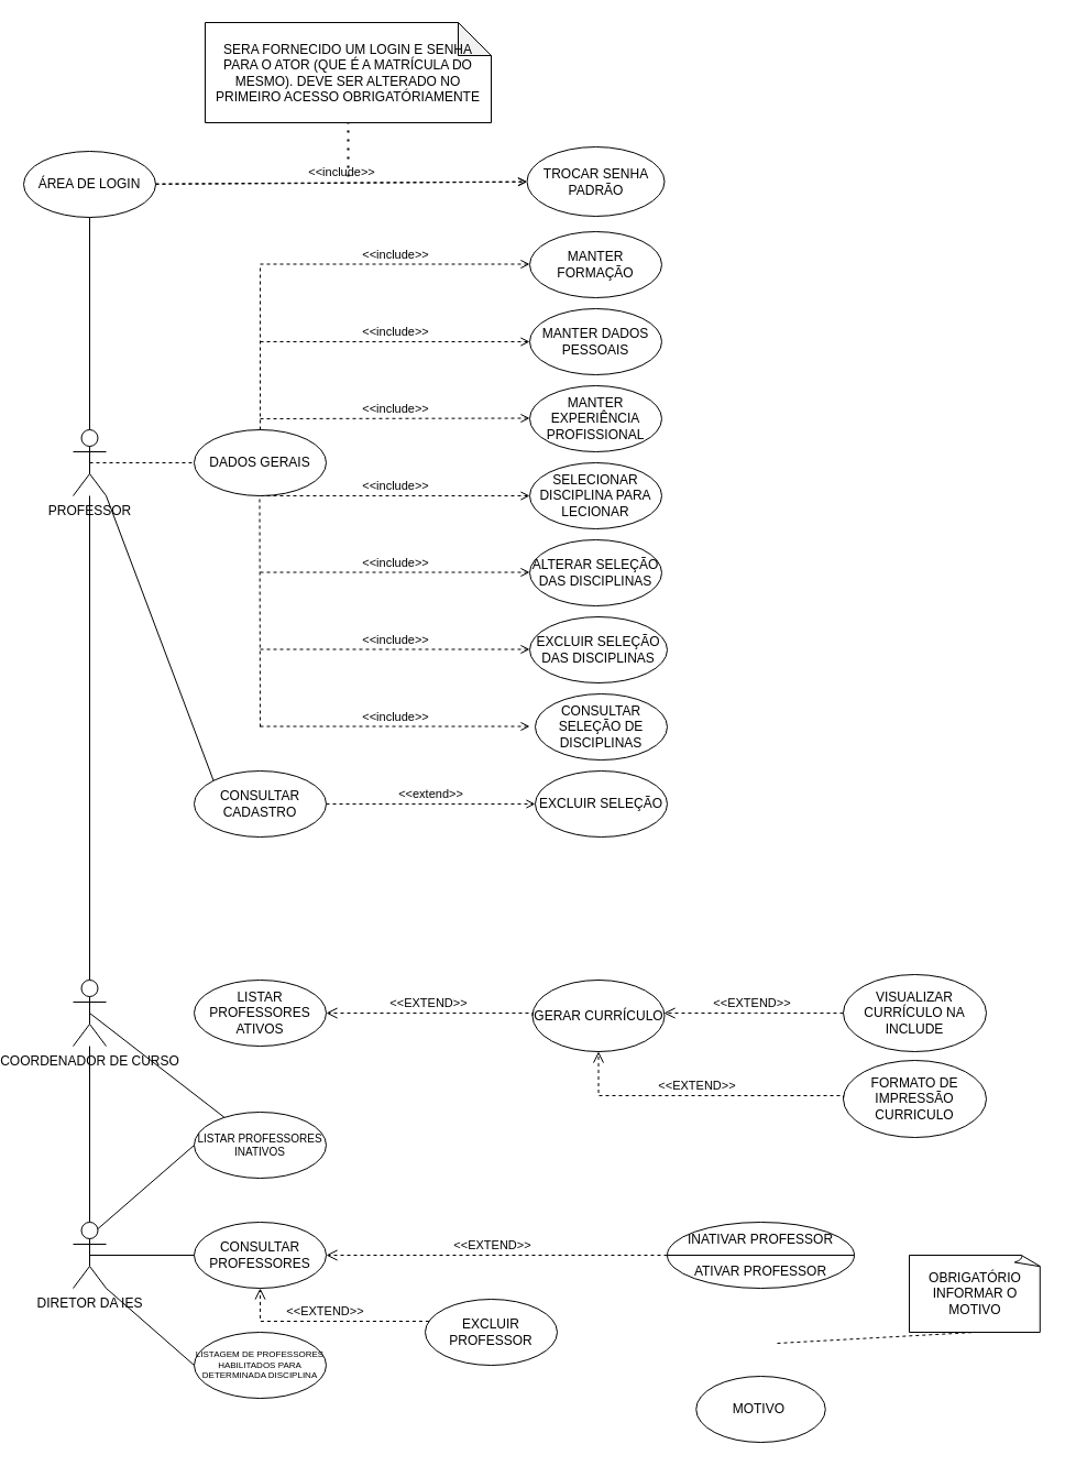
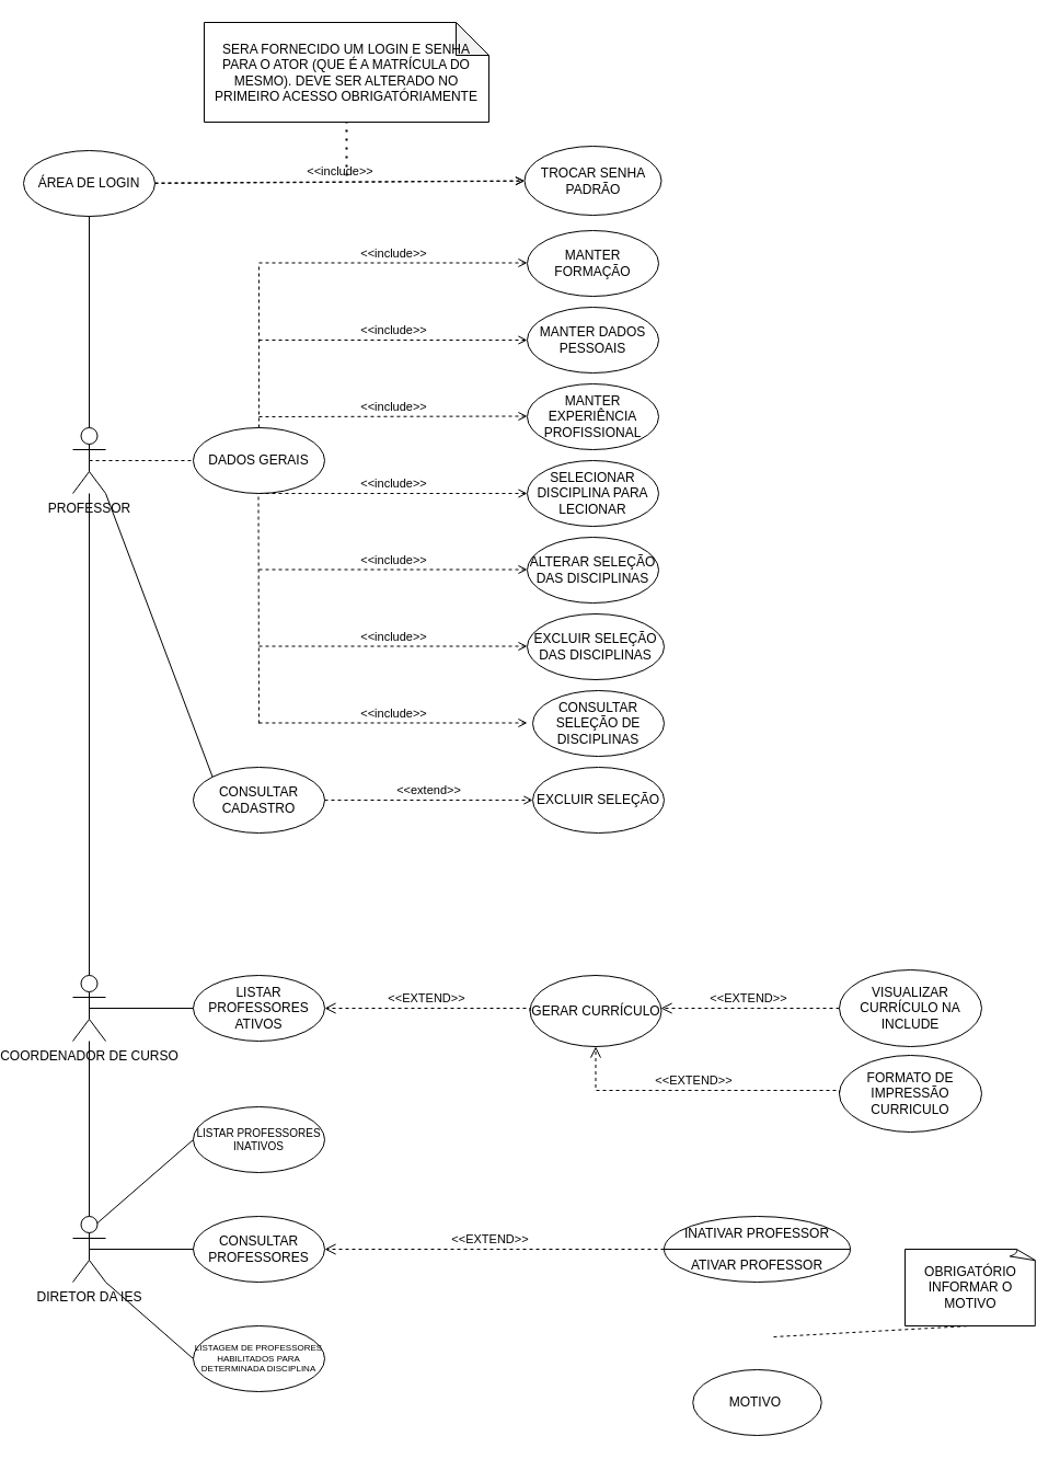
- <mxCell id="9" value="" style="endArrow=none;html=1;rounded=0;exitX=0.5;exitY=0.5;exitDx=0;exitDy=0;exitPerimeter=0;" parent="1" source="3" target="45" edge="1"><mxGeometry width="50" height="50" relative="1" as="geometry"><mxPoint x="90" y="919.5" as="sourcePoint" /><mxPoint x="175" y="919.5" as="targetPoint" /></mxGeometry></mxCell>
+ <mxCell id="9" value="" style="endArrow=none;html=1;rounded=0;exitX=0.5;exitY=0.5;exitDx=0;exitDy=0;exitPerimeter=0;entryX=0;entryY=0.5;entryDx=0;entryDy=0;" parent="1" source="3" target="6" edge="1"><mxGeometry width="50" height="50" relative="1" as="geometry"><mxPoint x="90" y="919.5" as="sourcePoint" /><mxPoint x="175" y="919.5" as="targetPoint" /></mxGeometry></mxCell>
- <mxCell id="51" value="&amp;lt;&amp;lt;EXTEND&amp;gt;&amp;gt;" style="html=1;verticalAlign=bottom;endArrow=open;dashed=1;endSize=8;edgeStyle=elbowEdgeStyle;elbow=vertical;curved=0;rounded=0;entryX=0.5;entryY=1;entryDx=0;entryDy=0;" edge="1" parent="1" source="47" target="7"><mxGeometry x="0.023" relative="1" as="geometry"><mxPoint x="430" y="1290" as="sourcePoint" /><mxPoint x="345" y="1200" as="targetPoint" /><mxPoint as="offset" /><Array as="points"><mxPoint x="325" y="1200" /><mxPoint x="410" y="1260" /></Array></mxGeometry></mxCell>
- <mxCell id="47" value="EXCLUIR PROFESSOR" style="ellipse;whiteSpace=wrap;html=1;" vertex="1" parent="1"><mxGeometry x="385" y="1180" width="120" height="60" as="geometry" /></mxCell>
